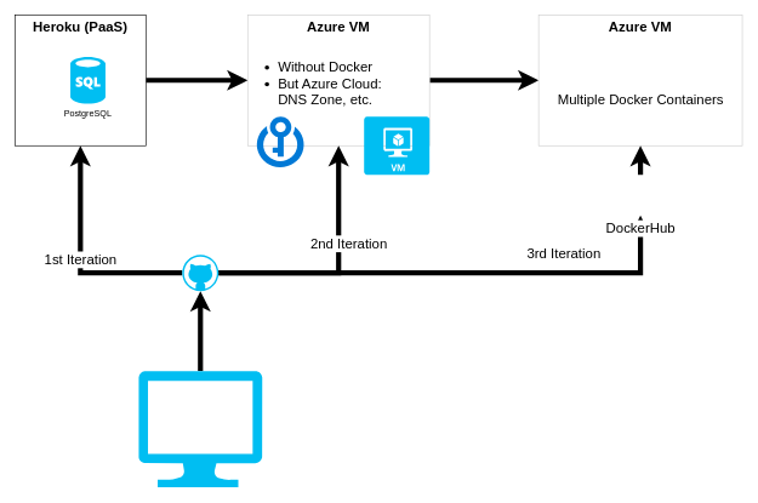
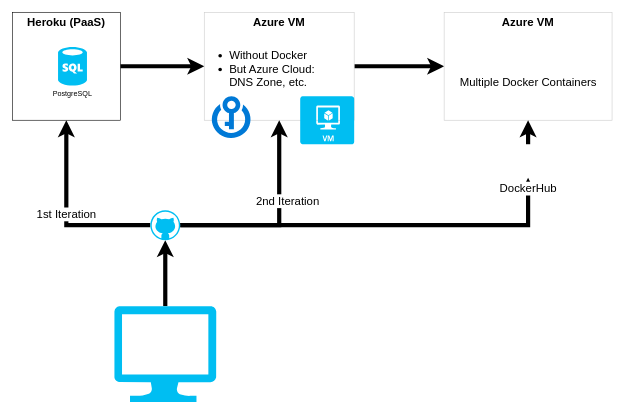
- <mxCell id="19" value="3rd Iteration" style="text;html=1;strokeColor=none;fillColor=none;align=center;verticalAlign=middle;whiteSpace=wrap;rounded=0;labelBackgroundColor=none;fontSize=19;" parent="1" vertex="1"><mxGeometry x="710" y="340" width="130" height="20" as="geometry" /></mxCell>
